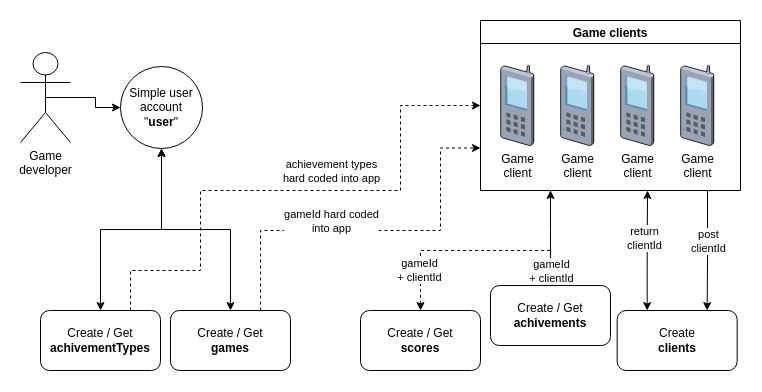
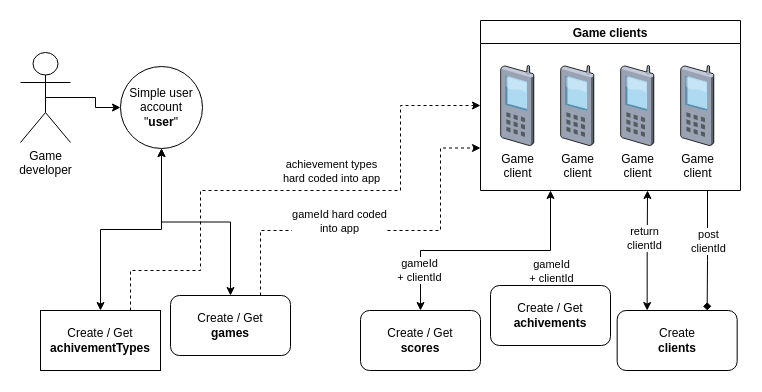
- <mxCell id="21" style="edgeStyle=orthogonalEdgeStyle;rounded=0;orthogonalLoop=1;jettySize=auto;html=1;entryX=0.5;entryY=0;entryDx=0;entryDy=0;startArrow=classic;startFill=1;dashed=1;" edge="1" parent="1" source="24" target="13"><mxGeometry relative="1" as="geometry"><Array as="points"><mxPoint x="550" y="250" /><mxPoint x="420" y="250" /></Array></mxGeometry></mxCell>
+ <mxCell id="21" style="edgeStyle=orthogonalEdgeStyle;rounded=0;orthogonalLoop=1;jettySize=auto;html=1;entryX=0.5;entryY=0;entryDx=0;entryDy=0;startArrow=classic;startFill=1;" edge="1" parent="1" source="24" target="13"><mxGeometry relative="1" as="geometry"><Array as="points"><mxPoint x="550" y="250" /><mxPoint x="420" y="250" /></Array></mxGeometry></mxCell>
- <mxCell id="20" style="edgeStyle=orthogonalEdgeStyle;rounded=0;orthogonalLoop=1;jettySize=auto;html=1;entryX=0.5;entryY=0;entryDx=0;entryDy=0;" edge="1" parent="1" source="24" target="14"><mxGeometry relative="1" as="geometry"><Array as="points"><mxPoint x="550" y="230" /><mxPoint x="550" y="230" /></Array></mxGeometry></mxCell>
- <mxCell id="18" style="edgeStyle=orthogonalEdgeStyle;rounded=0;orthogonalLoop=1;jettySize=auto;html=1;entryX=0.75;entryY=0;entryDx=0;entryDy=0;" edge="1" parent="1" source="24" target="17"><mxGeometry relative="1" as="geometry"><Array as="points"><mxPoint x="707" y="260" /><mxPoint x="707" y="260" /></Array></mxGeometry></mxCell>
+ <mxCell id="18" style="edgeStyle=orthogonalEdgeStyle;rounded=0;orthogonalLoop=1;jettySize=auto;html=1;entryX=0.75;entryY=0;entryDx=0;entryDy=0;endArrow=diamond;" edge="1" parent="1" source="24" target="17"><mxGeometry relative="1" as="geometry"><Array as="points"><mxPoint x="707" y="260" /><mxPoint x="707" y="260" /></Array></mxGeometry></mxCell>
- <mxCell id="4" value="Create / Get&lt;br&gt;&lt;b&gt;achivementTypes&lt;/b&gt;" style="rounded=1;whiteSpace=wrap;html=1;" vertex="1" parent="1"><mxGeometry x="40" y="310" width="120" height="60" as="geometry" /></mxCell>
+ <mxCell id="4" value="Create / Get&lt;br&gt;&lt;b&gt;achivementTypes&lt;/b&gt;" style="whiteSpace=wrap;html=1;rounded=0;" vertex="1" parent="1"><mxGeometry x="40" y="310" width="120" height="60" as="geometry" /></mxCell>
- <mxCell id="12" value="Create / Get&lt;br&gt;&lt;b&gt;games&lt;/b&gt;" style="rounded=1;whiteSpace=wrap;html=1;" vertex="1" parent="1"><mxGeometry x="170" y="310" width="120" height="60" as="geometry" /></mxCell>
+ <mxCell id="12" value="Create / Get&lt;br&gt;&lt;b&gt;games&lt;/b&gt;" style="rounded=1;whiteSpace=wrap;html=1;" vertex="1" parent="1"><mxGeometry x="170" y="295" width="120" height="60" as="geometry" /></mxCell>
